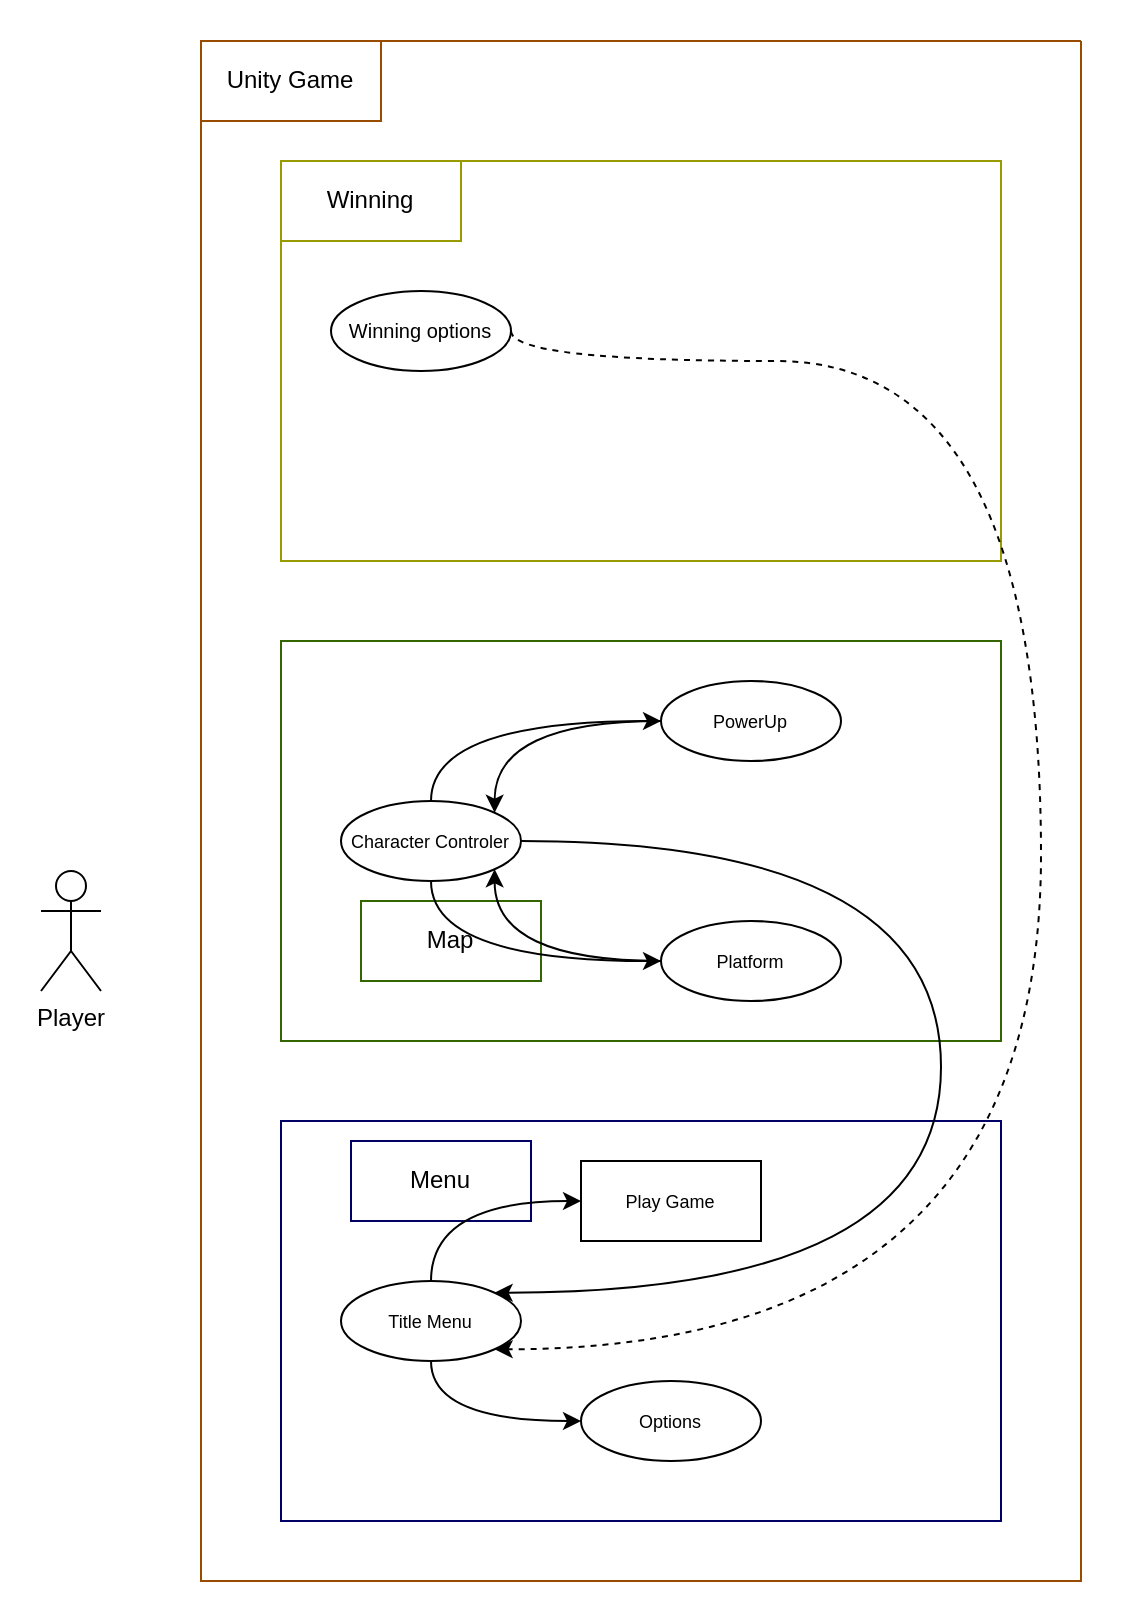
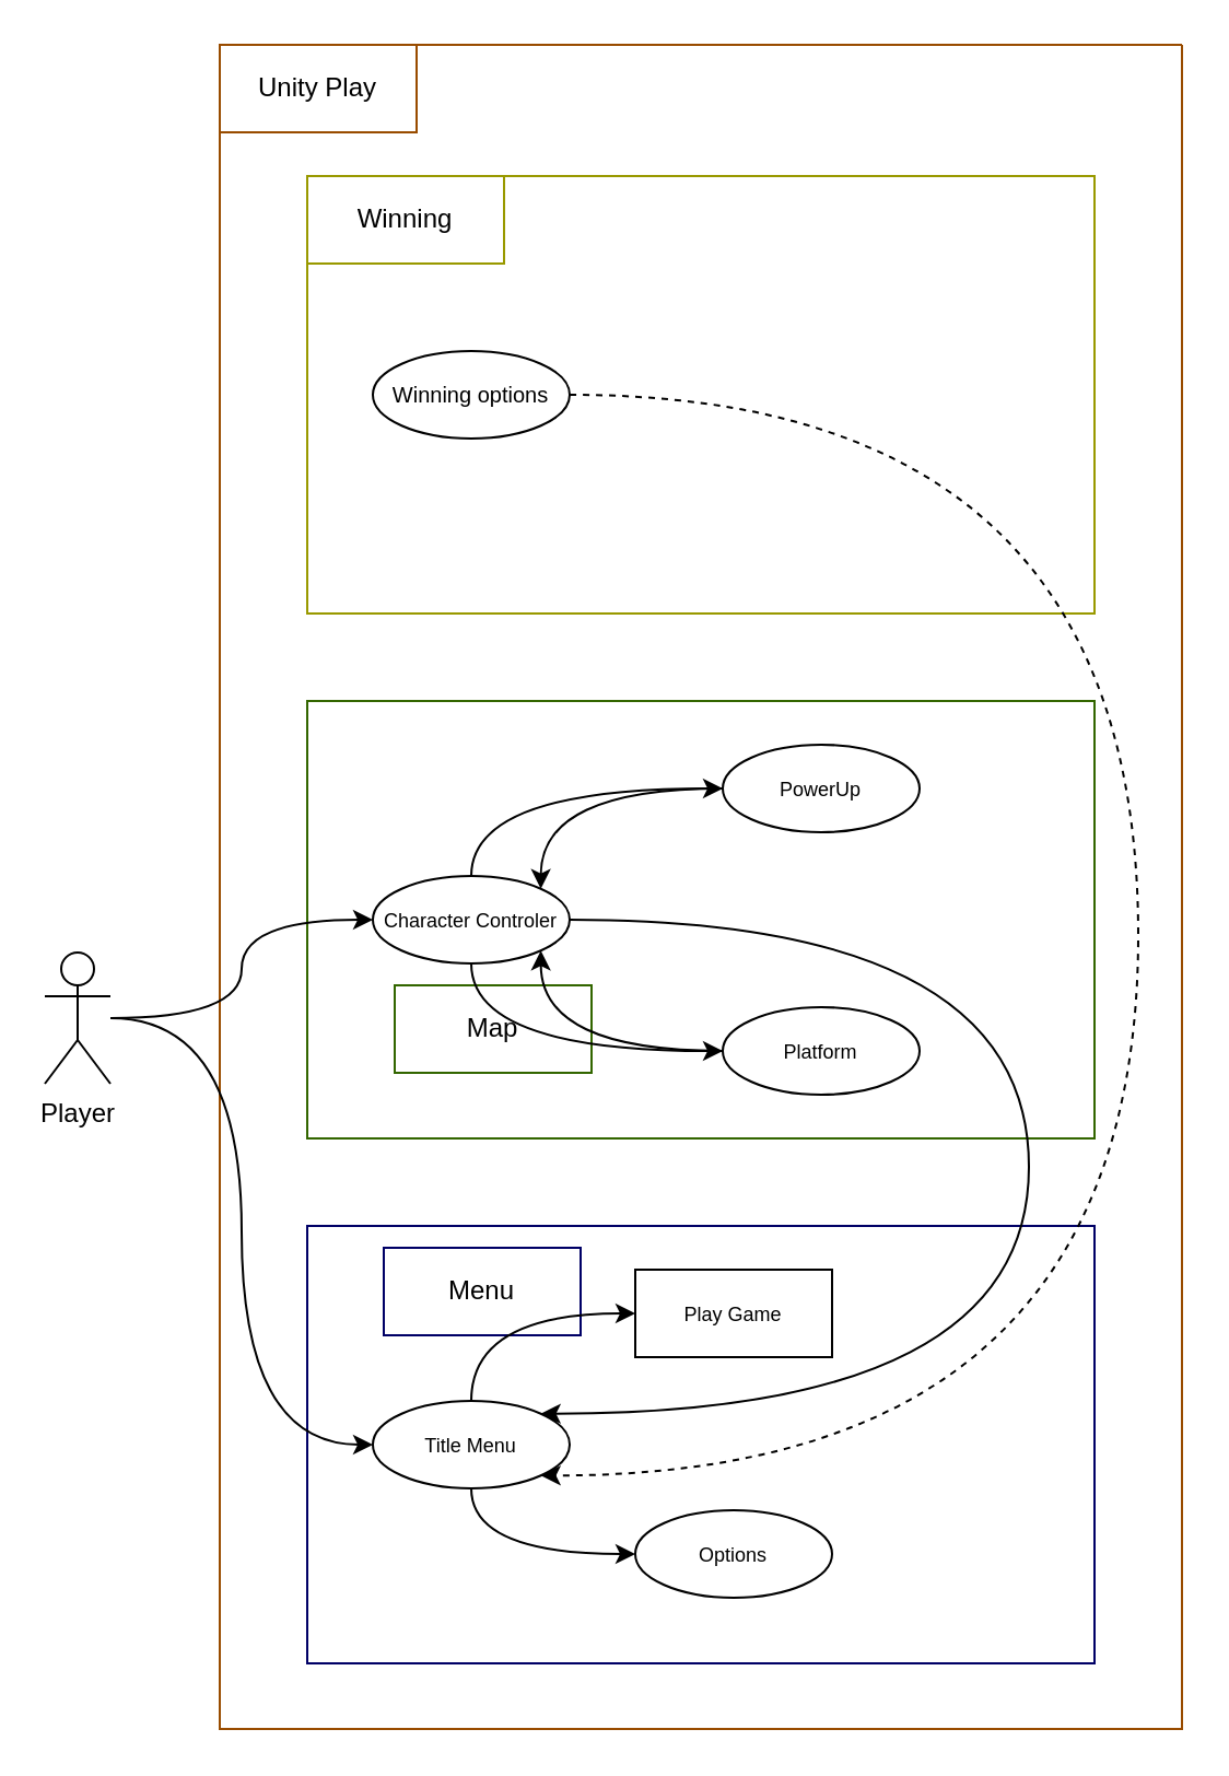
- <mxCell id="7" value="Unity Game" style="rounded=0;whiteSpace=wrap;html=1;strokeWidth=1;perimeterSpacing=1;strokeColor=#994C00;" parent="3" vertex="1"><mxGeometry width="90" height="40" as="geometry" /></mxCell>
+ <mxCell id="7" value="Unity Play" style="rounded=0;whiteSpace=wrap;html=1;strokeWidth=1;perimeterSpacing=1;strokeColor=#994C00;" parent="3" vertex="1"><mxGeometry width="90" height="40" as="geometry" /></mxCell>
- <mxCell id="25" value="&lt;font size=&quot;1&quot;&gt;Winning options&lt;/font&gt;" style="ellipse;whiteSpace=wrap;html=1;" vertex="1" parent="3"><mxGeometry x="65" y="125" width="90" height="40" as="geometry" /></mxCell>
+ <mxCell id="25" value="&lt;font size=&quot;1&quot;&gt;Winning options&lt;/font&gt;" style="ellipse;whiteSpace=wrap;html=1;" vertex="1" parent="3"><mxGeometry x="70" y="140" width="90" height="40" as="geometry" /></mxCell>
+ <mxCell id="26" style="edgeStyle=orthogonalEdgeStyle;curved=1;rounded=0;orthogonalLoop=1;jettySize=auto;html=1;entryX=0;entryY=0.5;entryDx=0;entryDy=0;fontSize=9;" edge="1" parent="1" source="2" target="12"><mxGeometry relative="1" as="geometry" /></mxCell>
+ <mxCell id="27" style="edgeStyle=orthogonalEdgeStyle;curved=1;rounded=0;orthogonalLoop=1;jettySize=auto;html=1;entryX=0;entryY=0.5;entryDx=0;entryDy=0;fontSize=9;" edge="1" parent="1" source="2" target="17"><mxGeometry relative="1" as="geometry" /></mxCell>
